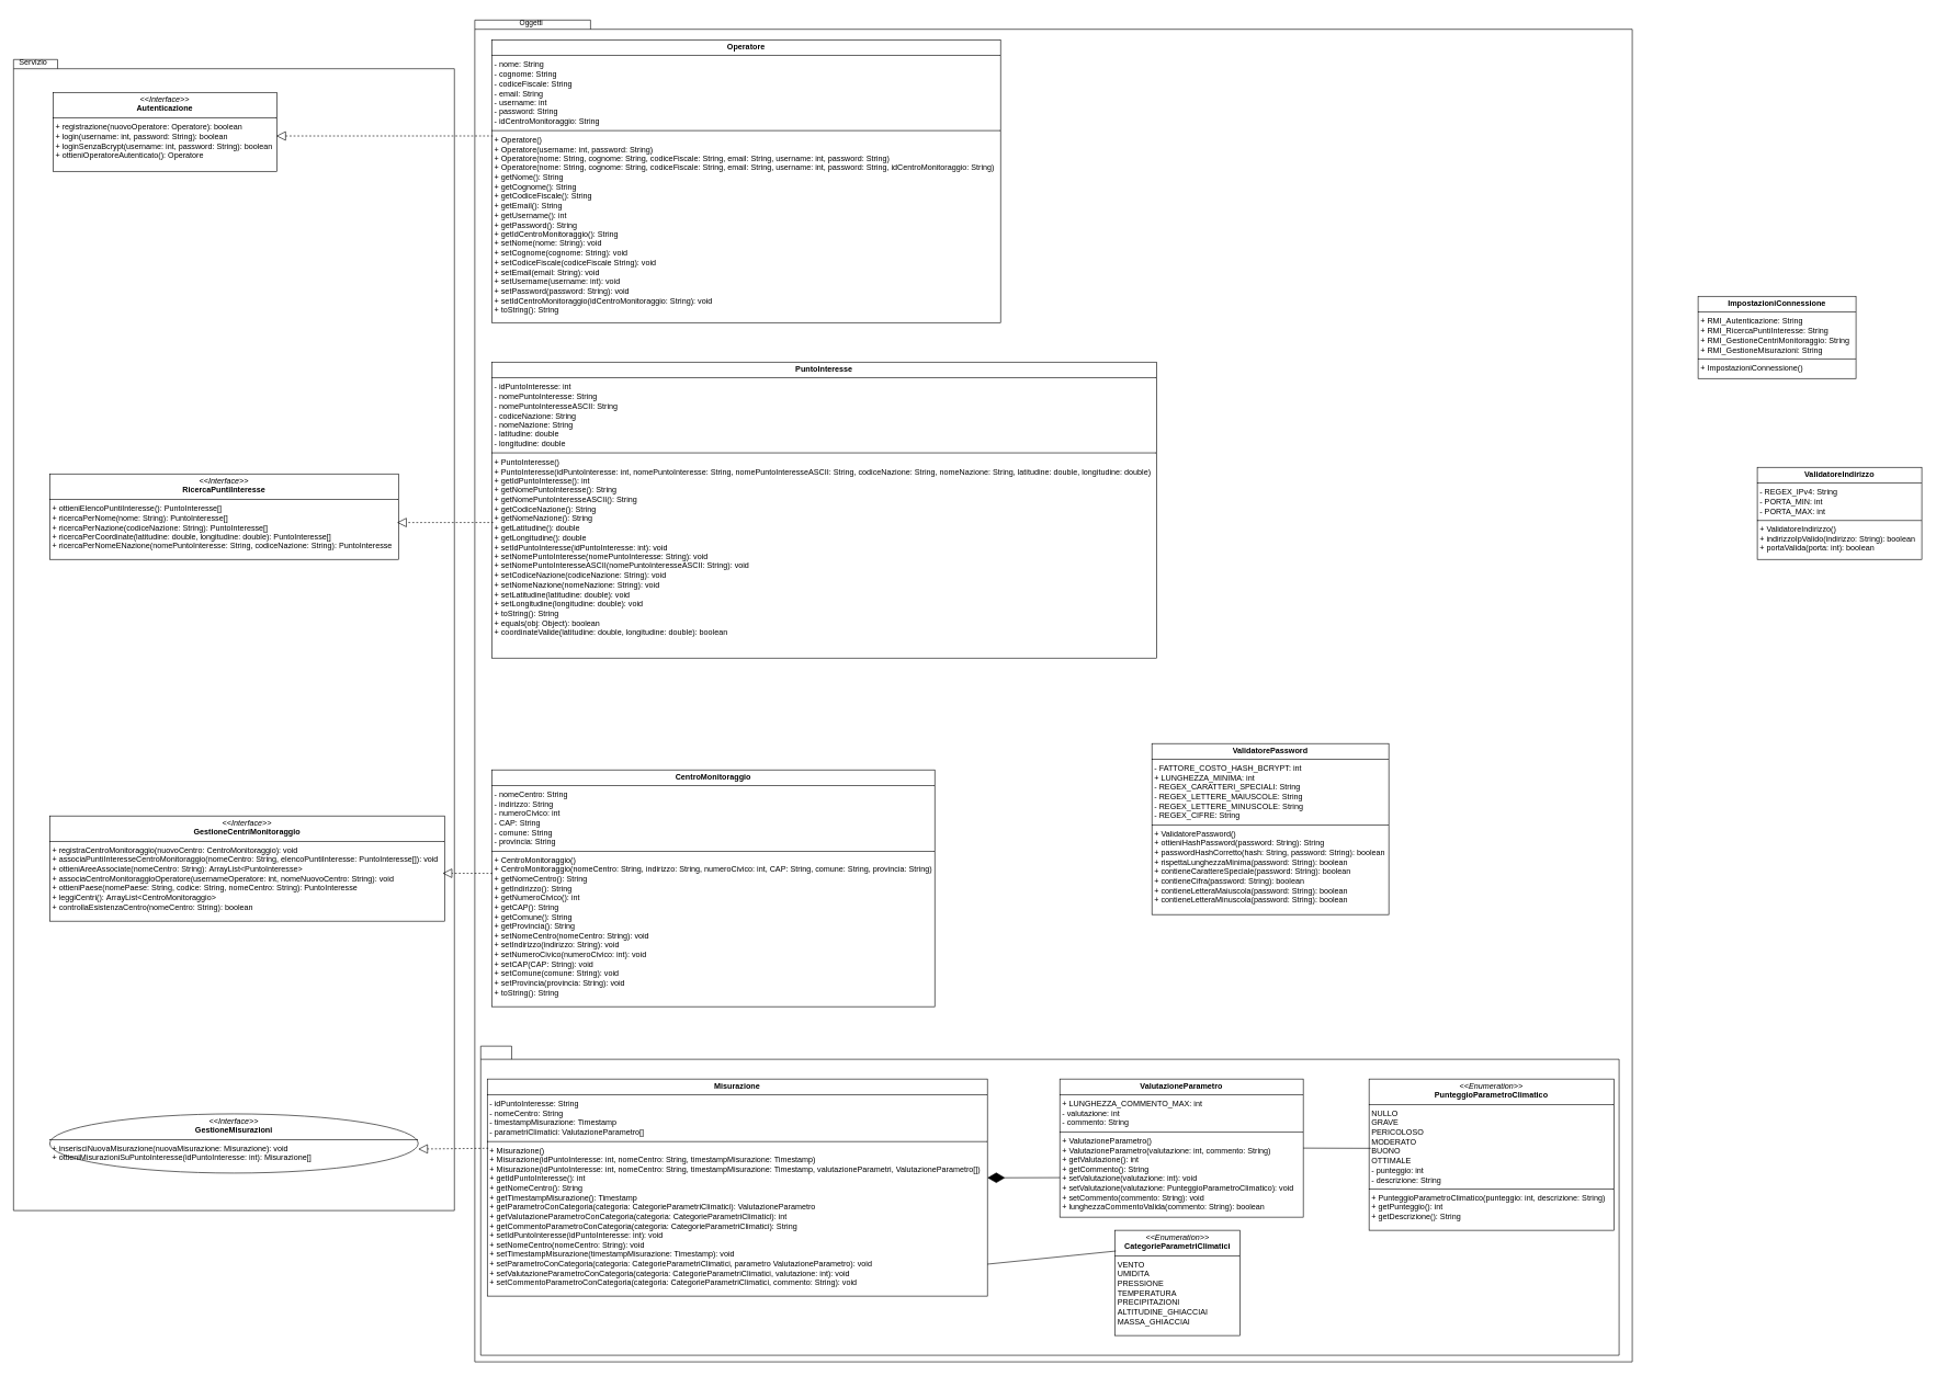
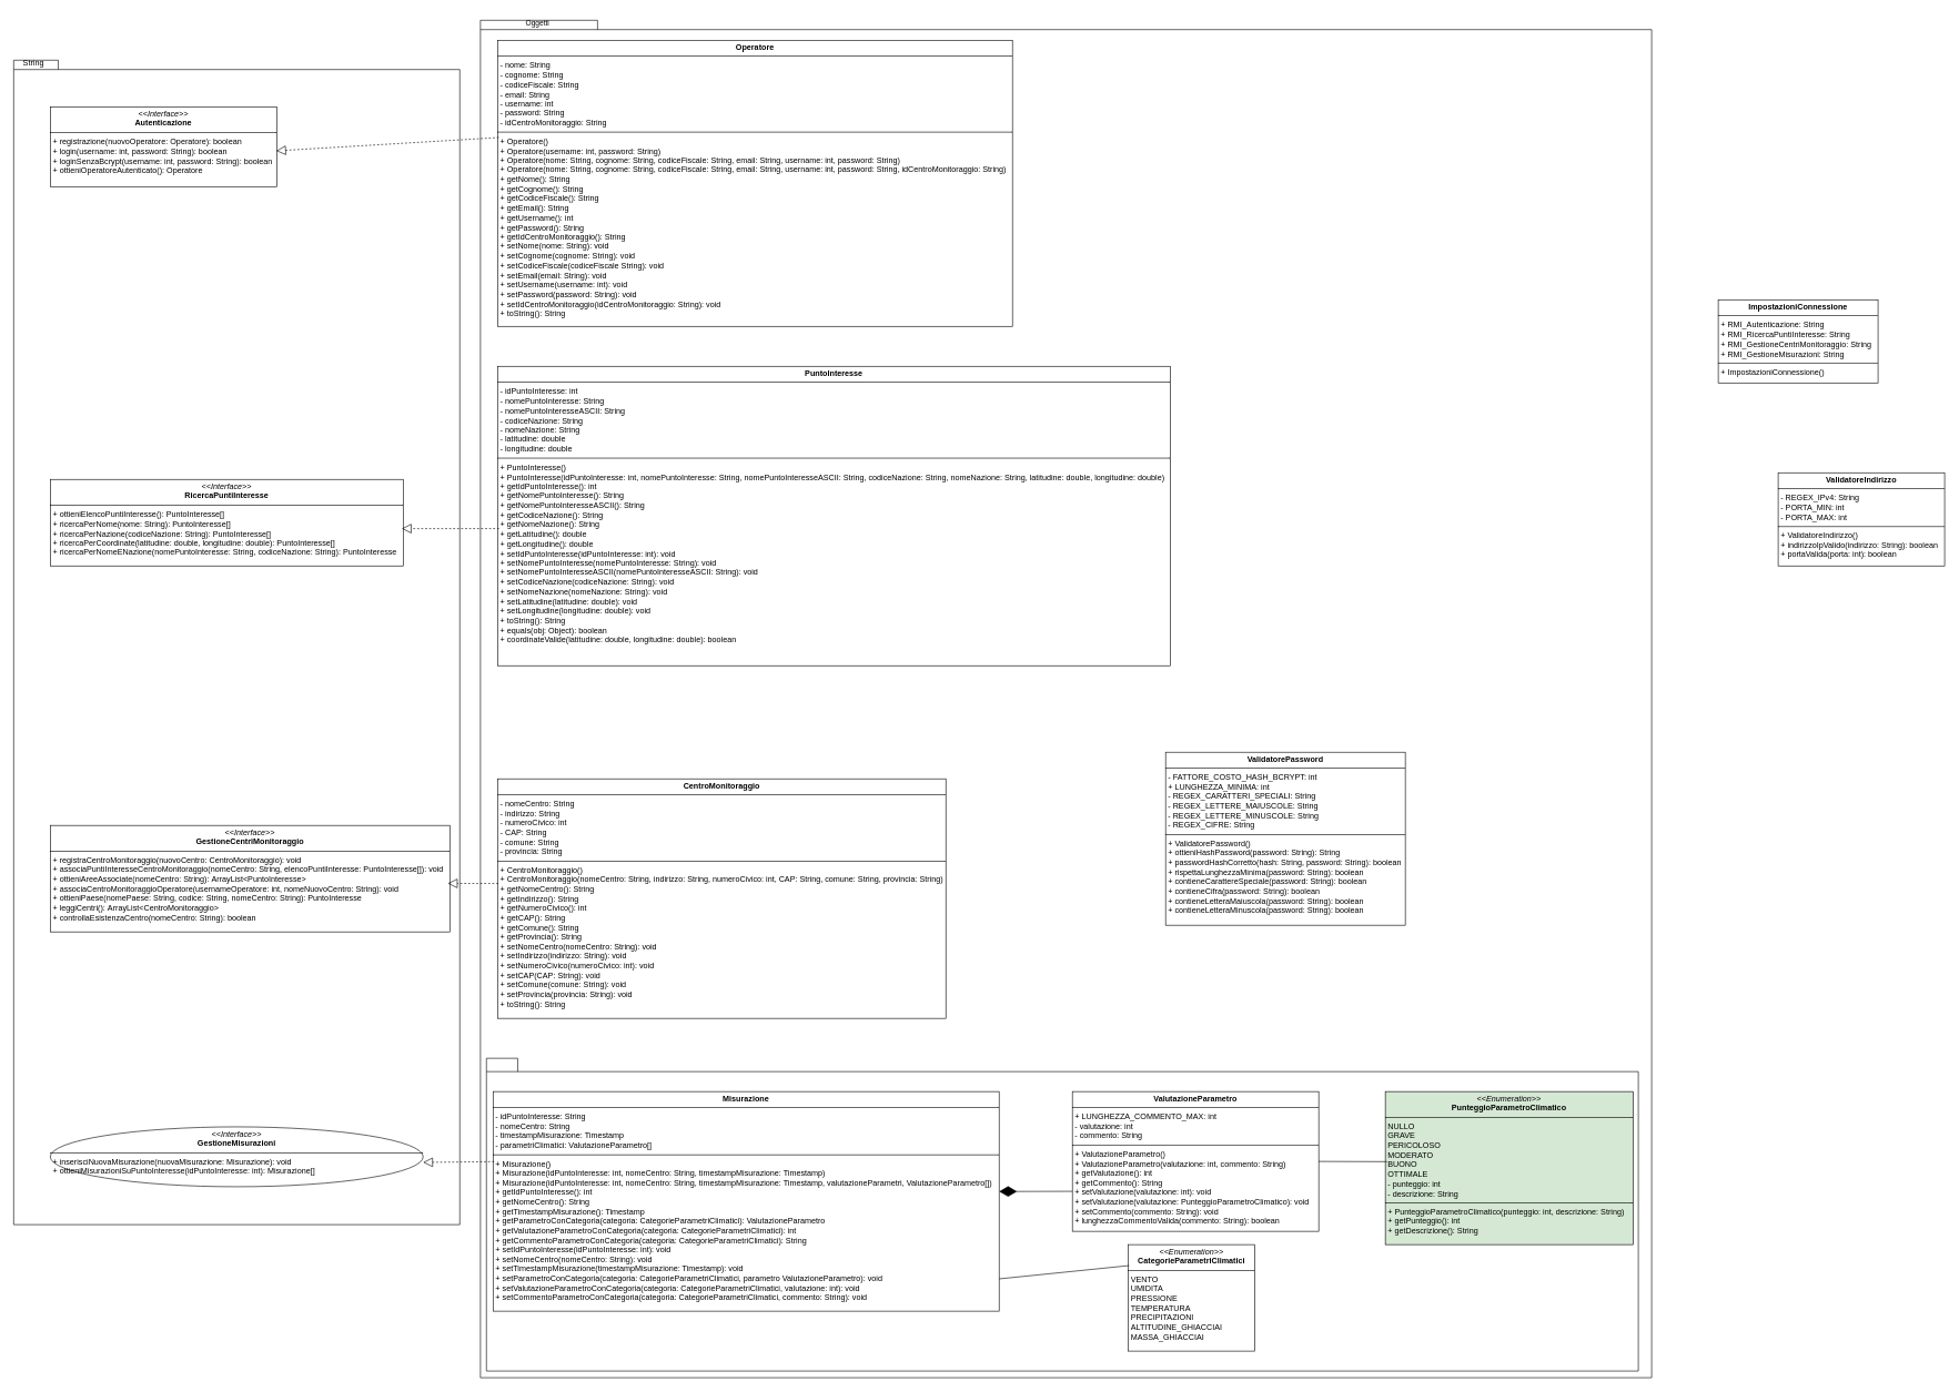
- <mxCell id="19" value="Servizio" style="text;html=1;align=center;verticalAlign=middle;whiteSpace=wrap;rounded=0;" parent="1" vertex="1"><mxGeometry x="20" y="80" width="60" height="30" as="geometry" /></mxCell>
+ <mxCell id="19" value="String" style="text;html=1;align=center;verticalAlign=middle;whiteSpace=wrap;rounded=0;" parent="1" vertex="1"><mxGeometry x="20" y="80" width="60" height="30" as="geometry" /></mxCell>
- <mxCell id="5" value="&lt;p style=&quot;margin:0px;margin-top:4px;text-align:center;&quot;&gt;&lt;i&gt;&amp;lt;&amp;lt;Interface&amp;gt;&amp;gt;&lt;/i&gt;&lt;br&gt;&lt;b&gt;Autenticazione&lt;/b&gt;&lt;/p&gt;&lt;hr size=&quot;1&quot; style=&quot;border-style:solid;&quot;&gt;&lt;p style=&quot;margin:0px;margin-left:4px;&quot;&gt;+&amp;nbsp;registrazione(nuovoOperatore: Operatore): boolean&lt;/p&gt;&lt;p style=&quot;margin:0px;margin-left:4px;&quot;&gt;+ login(username: int, password: String): boolean&lt;/p&gt;&lt;p style=&quot;margin:0px;margin-left:4px;&quot;&gt;+&amp;nbsp;&lt;span style=&quot;background-color: initial;&quot;&gt;loginSenzaBcrypt(username: int, password: String): boolean&lt;/span&gt;&lt;/p&gt;&lt;p style=&quot;margin:0px;margin-left:4px;&quot;&gt;&lt;span style=&quot;background-color: initial;&quot;&gt;+&amp;nbsp;&lt;/span&gt;&lt;span style=&quot;background-color: initial;&quot;&gt;ottieniOperatoreAutenticato(): Operatore&lt;/span&gt;&lt;/p&gt;" style="verticalAlign=top;align=left;overflow=fill;html=1;whiteSpace=wrap;" parent="1" vertex="1"><mxGeometry x="80" y="140" width="340" height="120" as="geometry" /></mxCell>
+ <mxCell id="5" value="&lt;p style=&quot;margin:0px;margin-top:4px;text-align:center;&quot;&gt;&lt;i&gt;&amp;lt;&amp;lt;Interface&amp;gt;&amp;gt;&lt;/i&gt;&lt;br&gt;&lt;b&gt;Autenticazione&lt;/b&gt;&lt;/p&gt;&lt;hr size=&quot;1&quot; style=&quot;border-style:solid;&quot;&gt;&lt;p style=&quot;margin:0px;margin-left:4px;&quot;&gt;+&amp;nbsp;registrazione(nuovoOperatore: Operatore): boolean&lt;/p&gt;&lt;p style=&quot;margin:0px;margin-left:4px;&quot;&gt;+ login(username: int, password: String): boolean&lt;/p&gt;&lt;p style=&quot;margin:0px;margin-left:4px;&quot;&gt;+&amp;nbsp;&lt;span style=&quot;background-color: initial;&quot;&gt;loginSenzaBcrypt(username: int, password: String): boolean&lt;/span&gt;&lt;/p&gt;&lt;p style=&quot;margin:0px;margin-left:4px;&quot;&gt;&lt;span style=&quot;background-color: initial;&quot;&gt;+&amp;nbsp;&lt;/span&gt;&lt;span style=&quot;background-color: initial;&quot;&gt;ottieniOperatoreAutenticato(): Operatore&lt;/span&gt;&lt;/p&gt;" style="verticalAlign=top;align=left;overflow=fill;html=1;whiteSpace=wrap;" parent="1" vertex="1"><mxGeometry x="75" y="160" width="340" height="120" as="geometry" /></mxCell>
- <mxCell id="15" value="&lt;p style=&quot;margin:0px;margin-top:4px;text-align:center;&quot;&gt;&lt;i&gt;&amp;lt;&amp;lt;Enumeration&amp;gt;&amp;gt;&lt;/i&gt;&lt;br&gt;&lt;b&gt;PunteggioParametroClimatico&lt;/b&gt;&lt;br&gt;&lt;/p&gt;&lt;hr size=&quot;1&quot; style=&quot;border-style:solid;&quot;&gt;&lt;p style=&quot;margin:0px;margin-left:4px;&quot;&gt;NULLO&lt;/p&gt;&lt;p style=&quot;margin:0px;margin-left:4px;&quot;&gt;GRAVE&lt;/p&gt;&lt;p style=&quot;margin:0px;margin-left:4px;&quot;&gt;PERICOLOSO&lt;/p&gt;&lt;p style=&quot;margin:0px;margin-left:4px;&quot;&gt;MODERATO&lt;/p&gt;&lt;p style=&quot;margin:0px;margin-left:4px;&quot;&gt;BUONO&lt;/p&gt;&lt;p style=&quot;margin:0px;margin-left:4px;&quot;&gt;OTTIMALE&lt;/p&gt;&lt;p style=&quot;margin:0px;margin-left:4px;&quot;&gt;- punteggio: int&lt;/p&gt;&lt;p style=&quot;margin:0px;margin-left:4px;&quot;&gt;- descrizione: String&lt;/p&gt;&lt;hr size=&quot;1&quot; style=&quot;border-style:solid;&quot;&gt;&lt;p style=&quot;margin:0px;margin-left:4px;&quot;&gt;+&amp;nbsp;PunteggioParametroClimatico(punteggio: int, descrizione: String)&lt;/p&gt;&lt;p style=&quot;margin:0px;margin-left:4px;&quot;&gt;+&amp;nbsp;getPunteggio(): int&lt;/p&gt;&lt;p style=&quot;margin:0px;margin-left:4px;&quot;&gt;+&amp;nbsp;getDescrizione(): String&lt;/p&gt;" style="verticalAlign=top;align=left;overflow=fill;html=1;whiteSpace=wrap;" parent="1" vertex="1"><mxGeometry x="2080" y="1640" width="372" height="230" as="geometry" /></mxCell>
+ <mxCell id="15" value="&lt;p style=&quot;margin:0px;margin-top:4px;text-align:center;&quot;&gt;&lt;i&gt;&amp;lt;&amp;lt;Enumeration&amp;gt;&amp;gt;&lt;/i&gt;&lt;br&gt;&lt;b&gt;PunteggioParametroClimatico&lt;/b&gt;&lt;br&gt;&lt;/p&gt;&lt;hr size=&quot;1&quot; style=&quot;border-style:solid;&quot;&gt;&lt;p style=&quot;margin:0px;margin-left:4px;&quot;&gt;NULLO&lt;/p&gt;&lt;p style=&quot;margin:0px;margin-left:4px;&quot;&gt;GRAVE&lt;/p&gt;&lt;p style=&quot;margin:0px;margin-left:4px;&quot;&gt;PERICOLOSO&lt;/p&gt;&lt;p style=&quot;margin:0px;margin-left:4px;&quot;&gt;MODERATO&lt;/p&gt;&lt;p style=&quot;margin:0px;margin-left:4px;&quot;&gt;BUONO&lt;/p&gt;&lt;p style=&quot;margin:0px;margin-left:4px;&quot;&gt;OTTIMALE&lt;/p&gt;&lt;p style=&quot;margin:0px;margin-left:4px;&quot;&gt;- punteggio: int&lt;/p&gt;&lt;p style=&quot;margin:0px;margin-left:4px;&quot;&gt;- descrizione: String&lt;/p&gt;&lt;hr size=&quot;1&quot; style=&quot;border-style:solid;&quot;&gt;&lt;p style=&quot;margin:0px;margin-left:4px;&quot;&gt;+&amp;nbsp;PunteggioParametroClimatico(punteggio: int, descrizione: String)&lt;/p&gt;&lt;p style=&quot;margin:0px;margin-left:4px;&quot;&gt;+&amp;nbsp;getPunteggio(): int&lt;/p&gt;&lt;p style=&quot;margin:0px;margin-left:4px;&quot;&gt;+&amp;nbsp;getDescrizione(): String&lt;/p&gt;" style="verticalAlign=top;align=left;overflow=fill;html=1;whiteSpace=wrap;fillColor=#d5e8d4;" parent="1" vertex="1"><mxGeometry x="2080" y="1640" width="372" height="230" as="geometry" /></mxCell>
